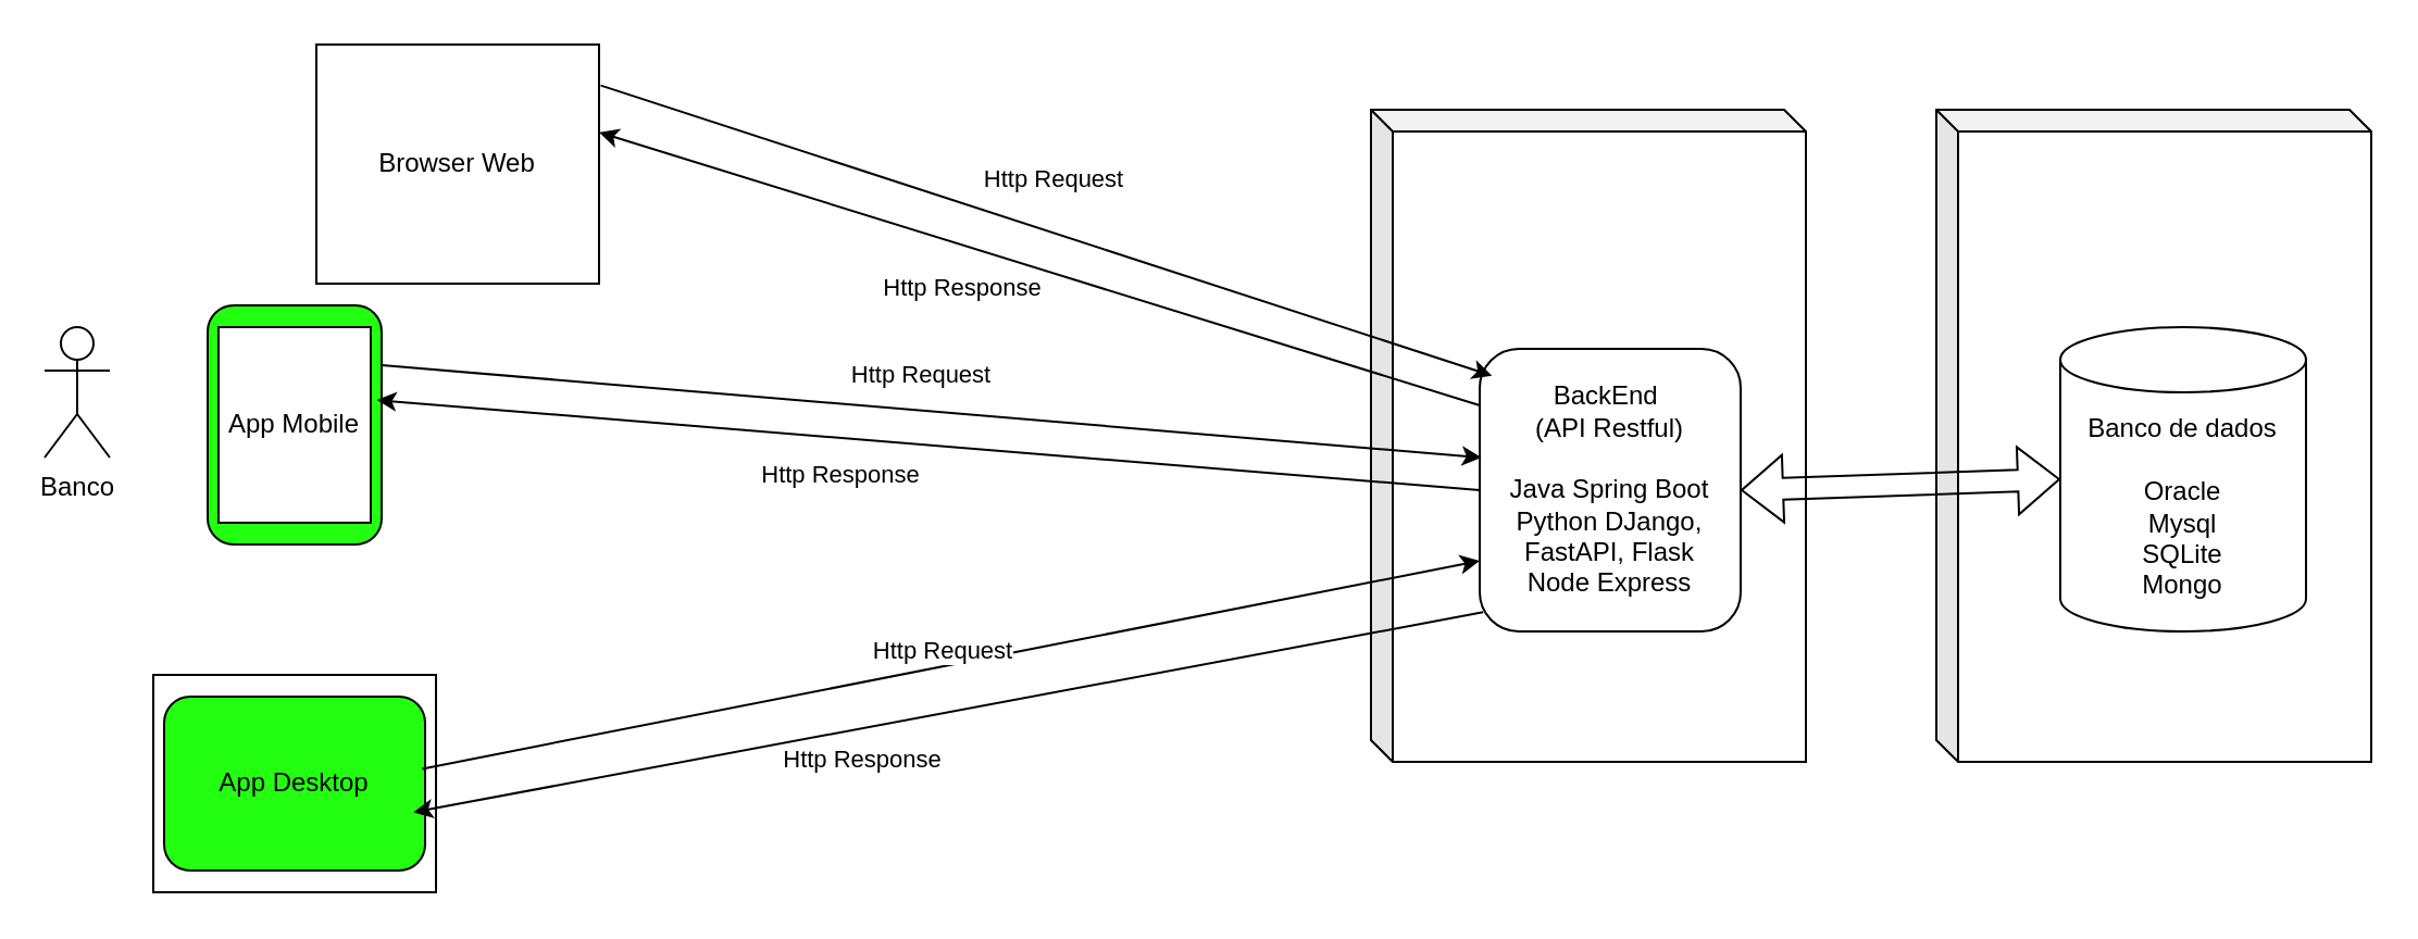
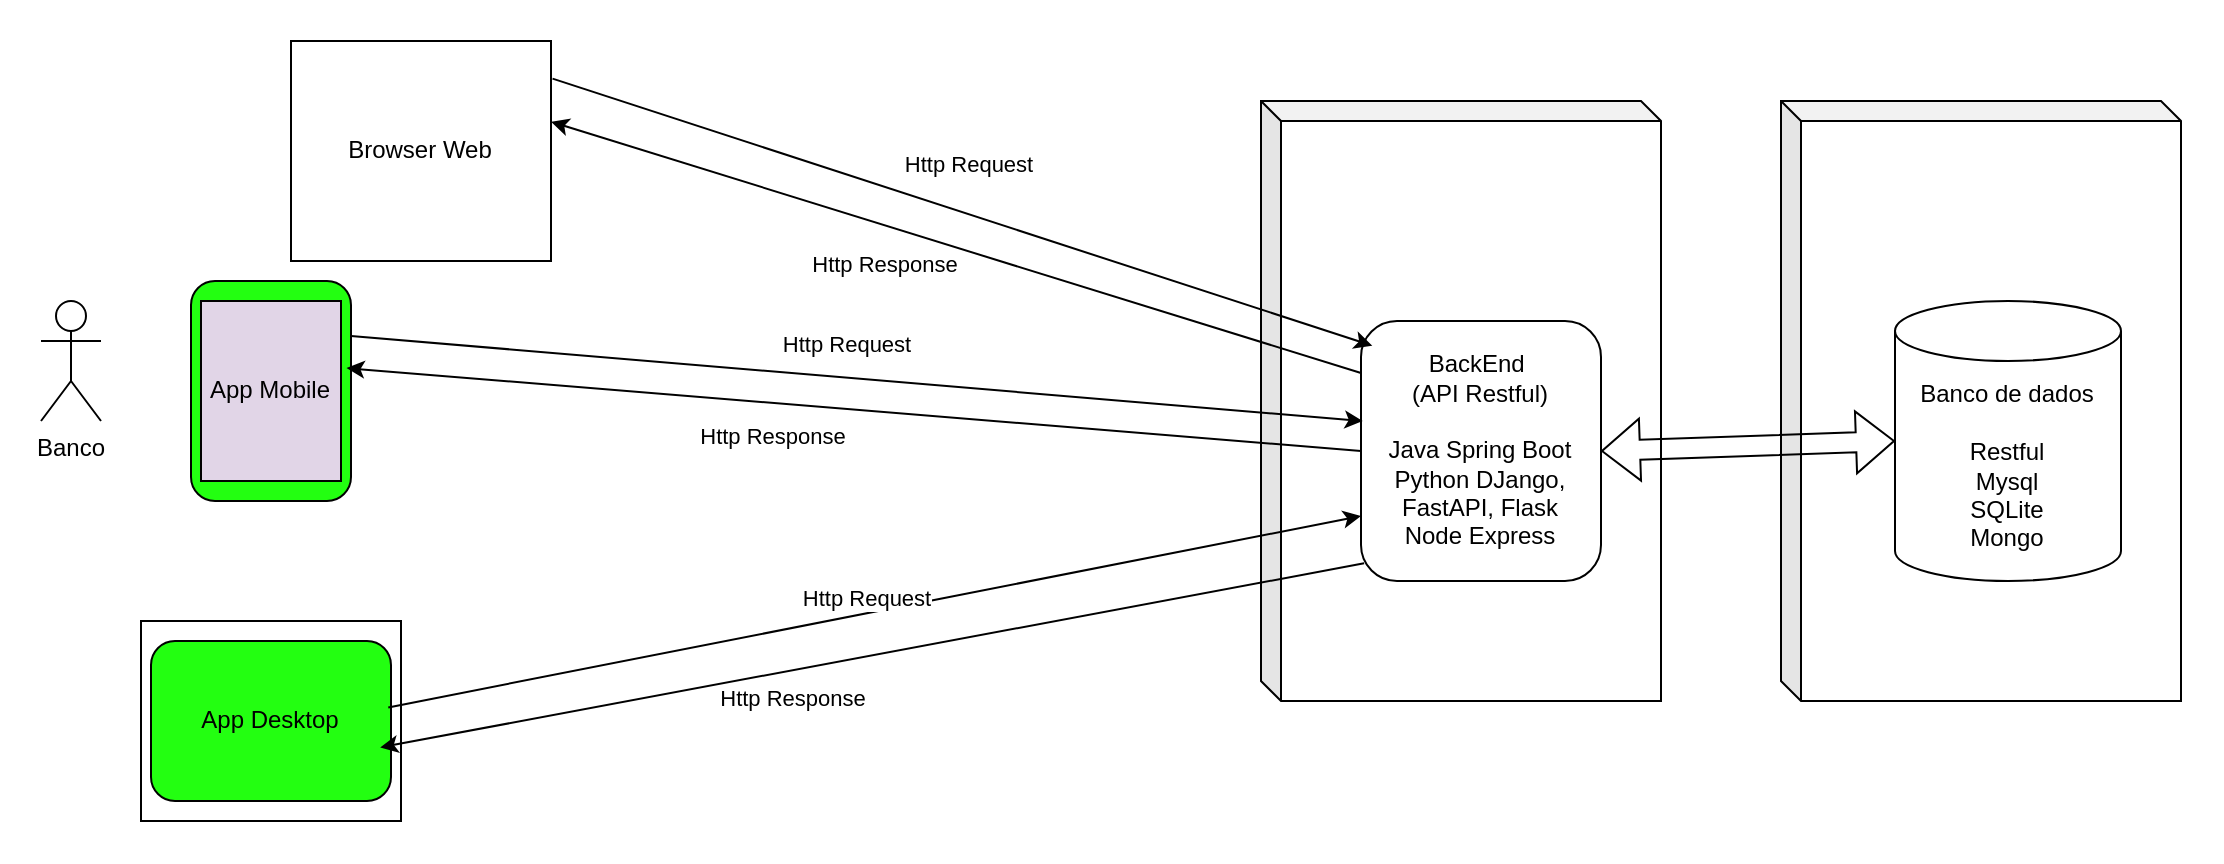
- <mxCell id="13" value="App Mobile" style="rounded=0;whiteSpace=wrap;html=1;" vertex="1" parent="1"><mxGeometry x="100" y="150" width="70" height="90" as="geometry" /></mxCell>
+ <mxCell id="13" value="App Mobile" style="rounded=0;whiteSpace=wrap;html=1;fillColor=#e1d5e7;" vertex="1" parent="1"><mxGeometry x="100" y="150" width="70" height="90" as="geometry" /></mxCell>
- <mxCell id="5" value="Banco de dados&lt;div&gt;&lt;br&gt;&lt;/div&gt;&lt;div&gt;Oracle&lt;/div&gt;&lt;div&gt;Mysql&lt;/div&gt;&lt;div&gt;SQLite&lt;/div&gt;&lt;div&gt;Mongo&lt;/div&gt;" style="shape=cylinder3;whiteSpace=wrap;html=1;boundedLbl=1;backgroundOutline=1;size=15;" vertex="1" parent="1"><mxGeometry x="947" y="150" width="113" height="140" as="geometry" /></mxCell>
+ <mxCell id="5" value="Banco de dados&lt;div&gt;&lt;br&gt;&lt;/div&gt;&lt;div&gt;Restful&lt;/div&gt;&lt;div&gt;Mysql&lt;/div&gt;&lt;div&gt;SQLite&lt;/div&gt;&lt;div&gt;Mongo&lt;/div&gt;" style="shape=cylinder3;whiteSpace=wrap;html=1;boundedLbl=1;backgroundOutline=1;size=15;" vertex="1" parent="1"><mxGeometry x="947" y="150" width="113" height="140" as="geometry" /></mxCell>
